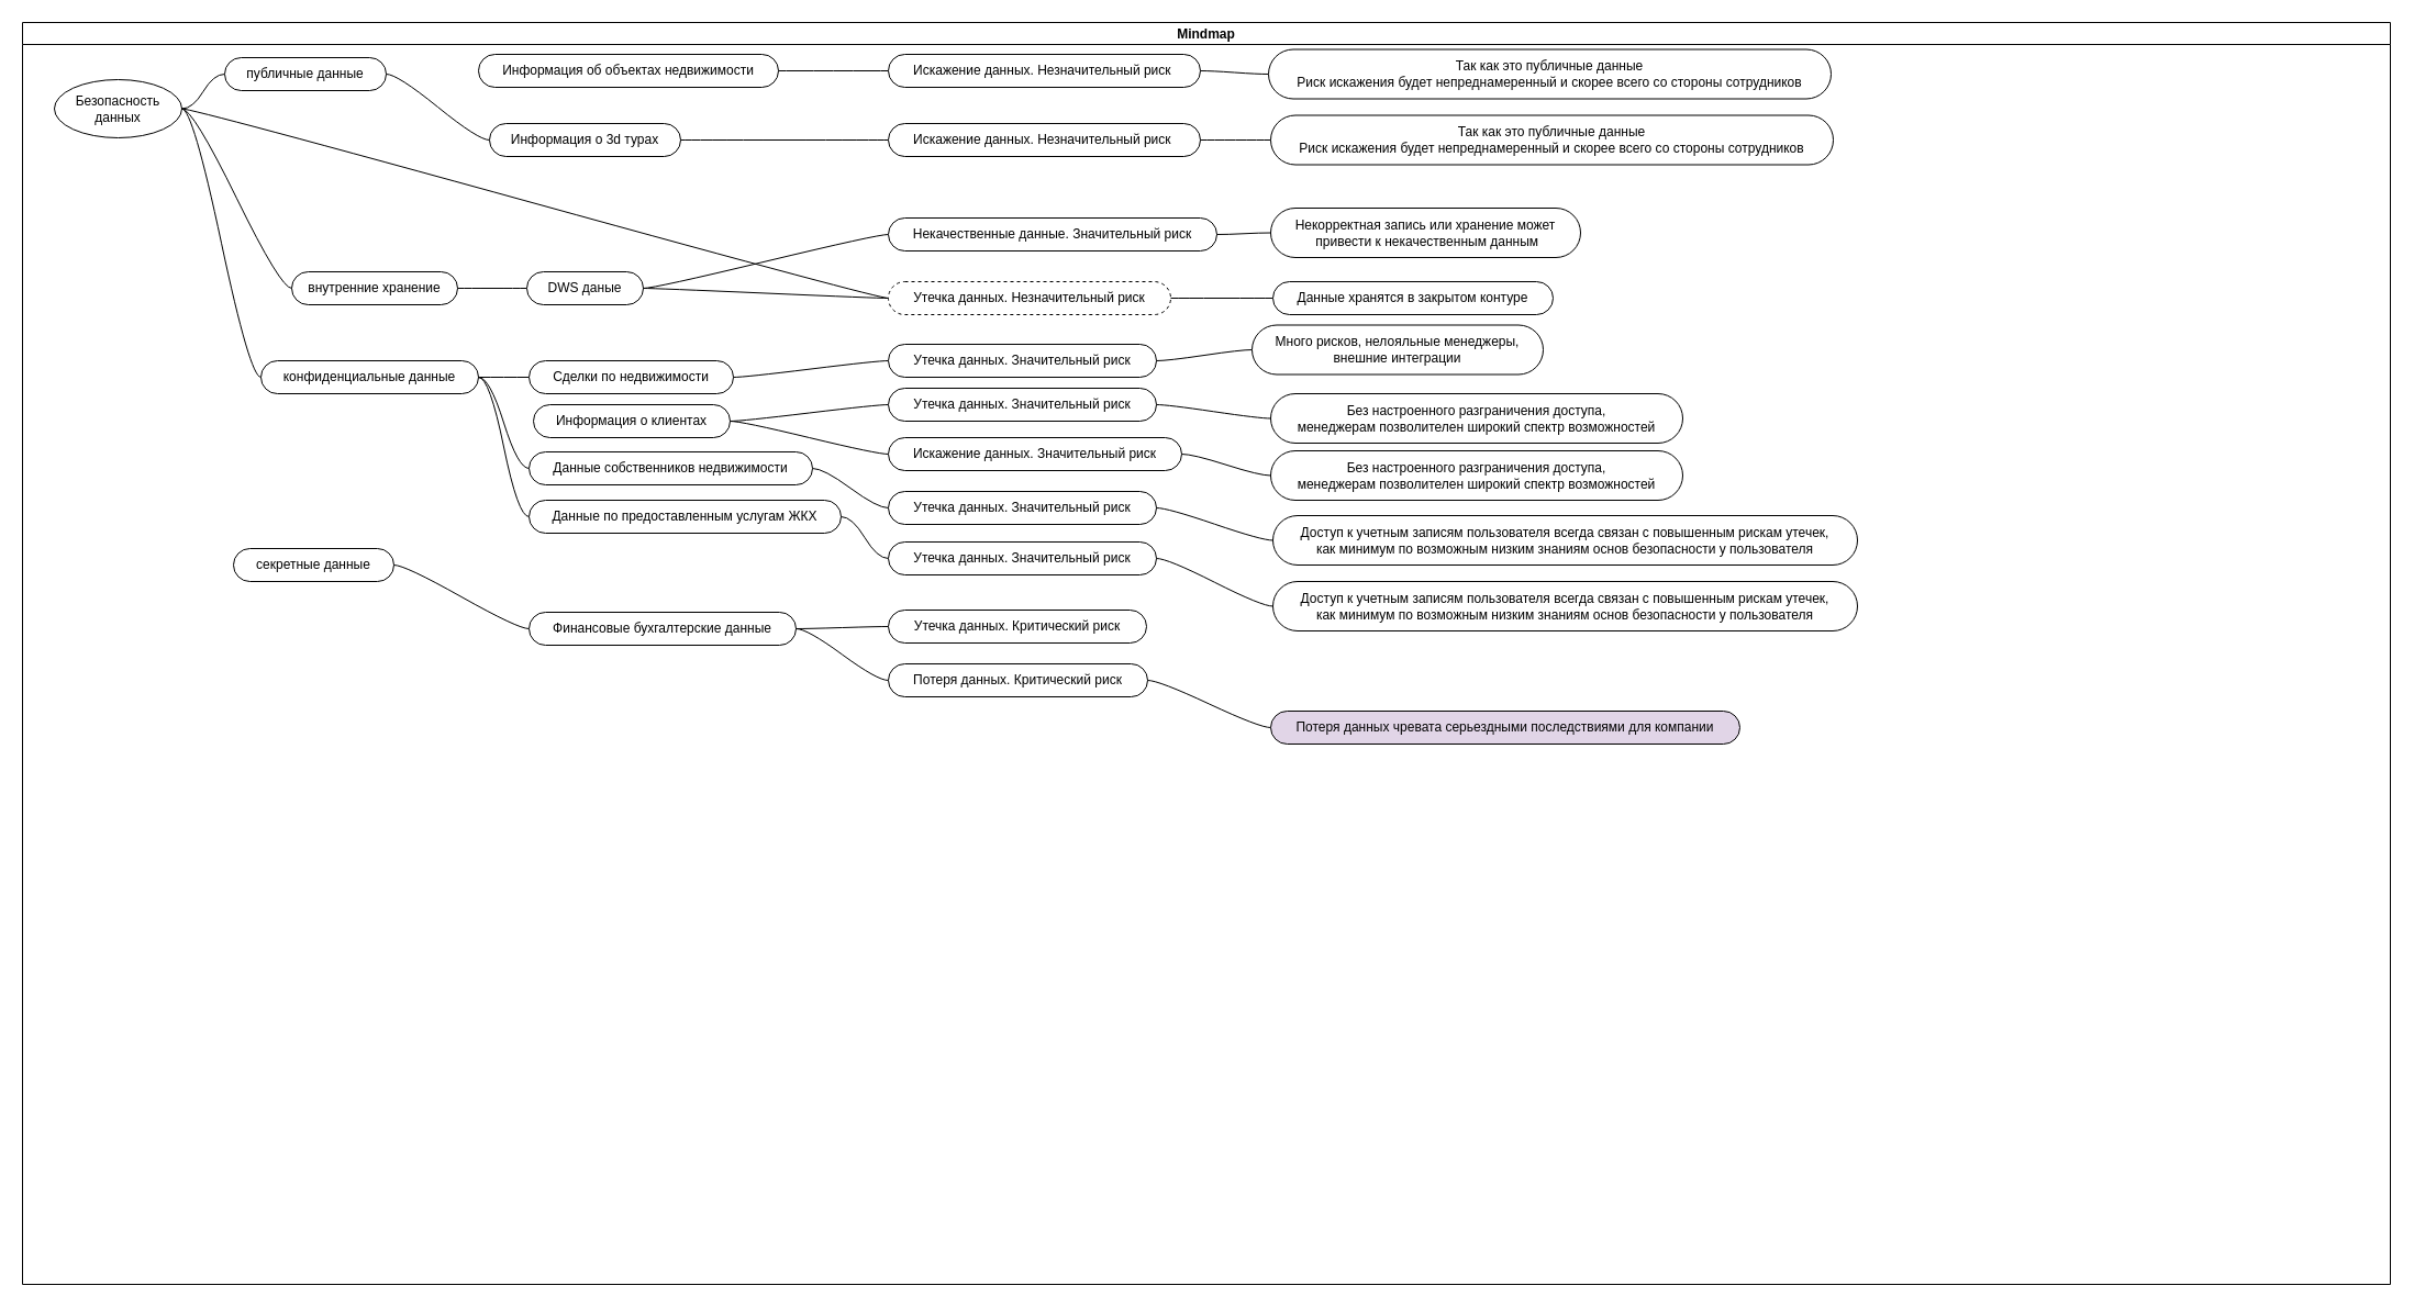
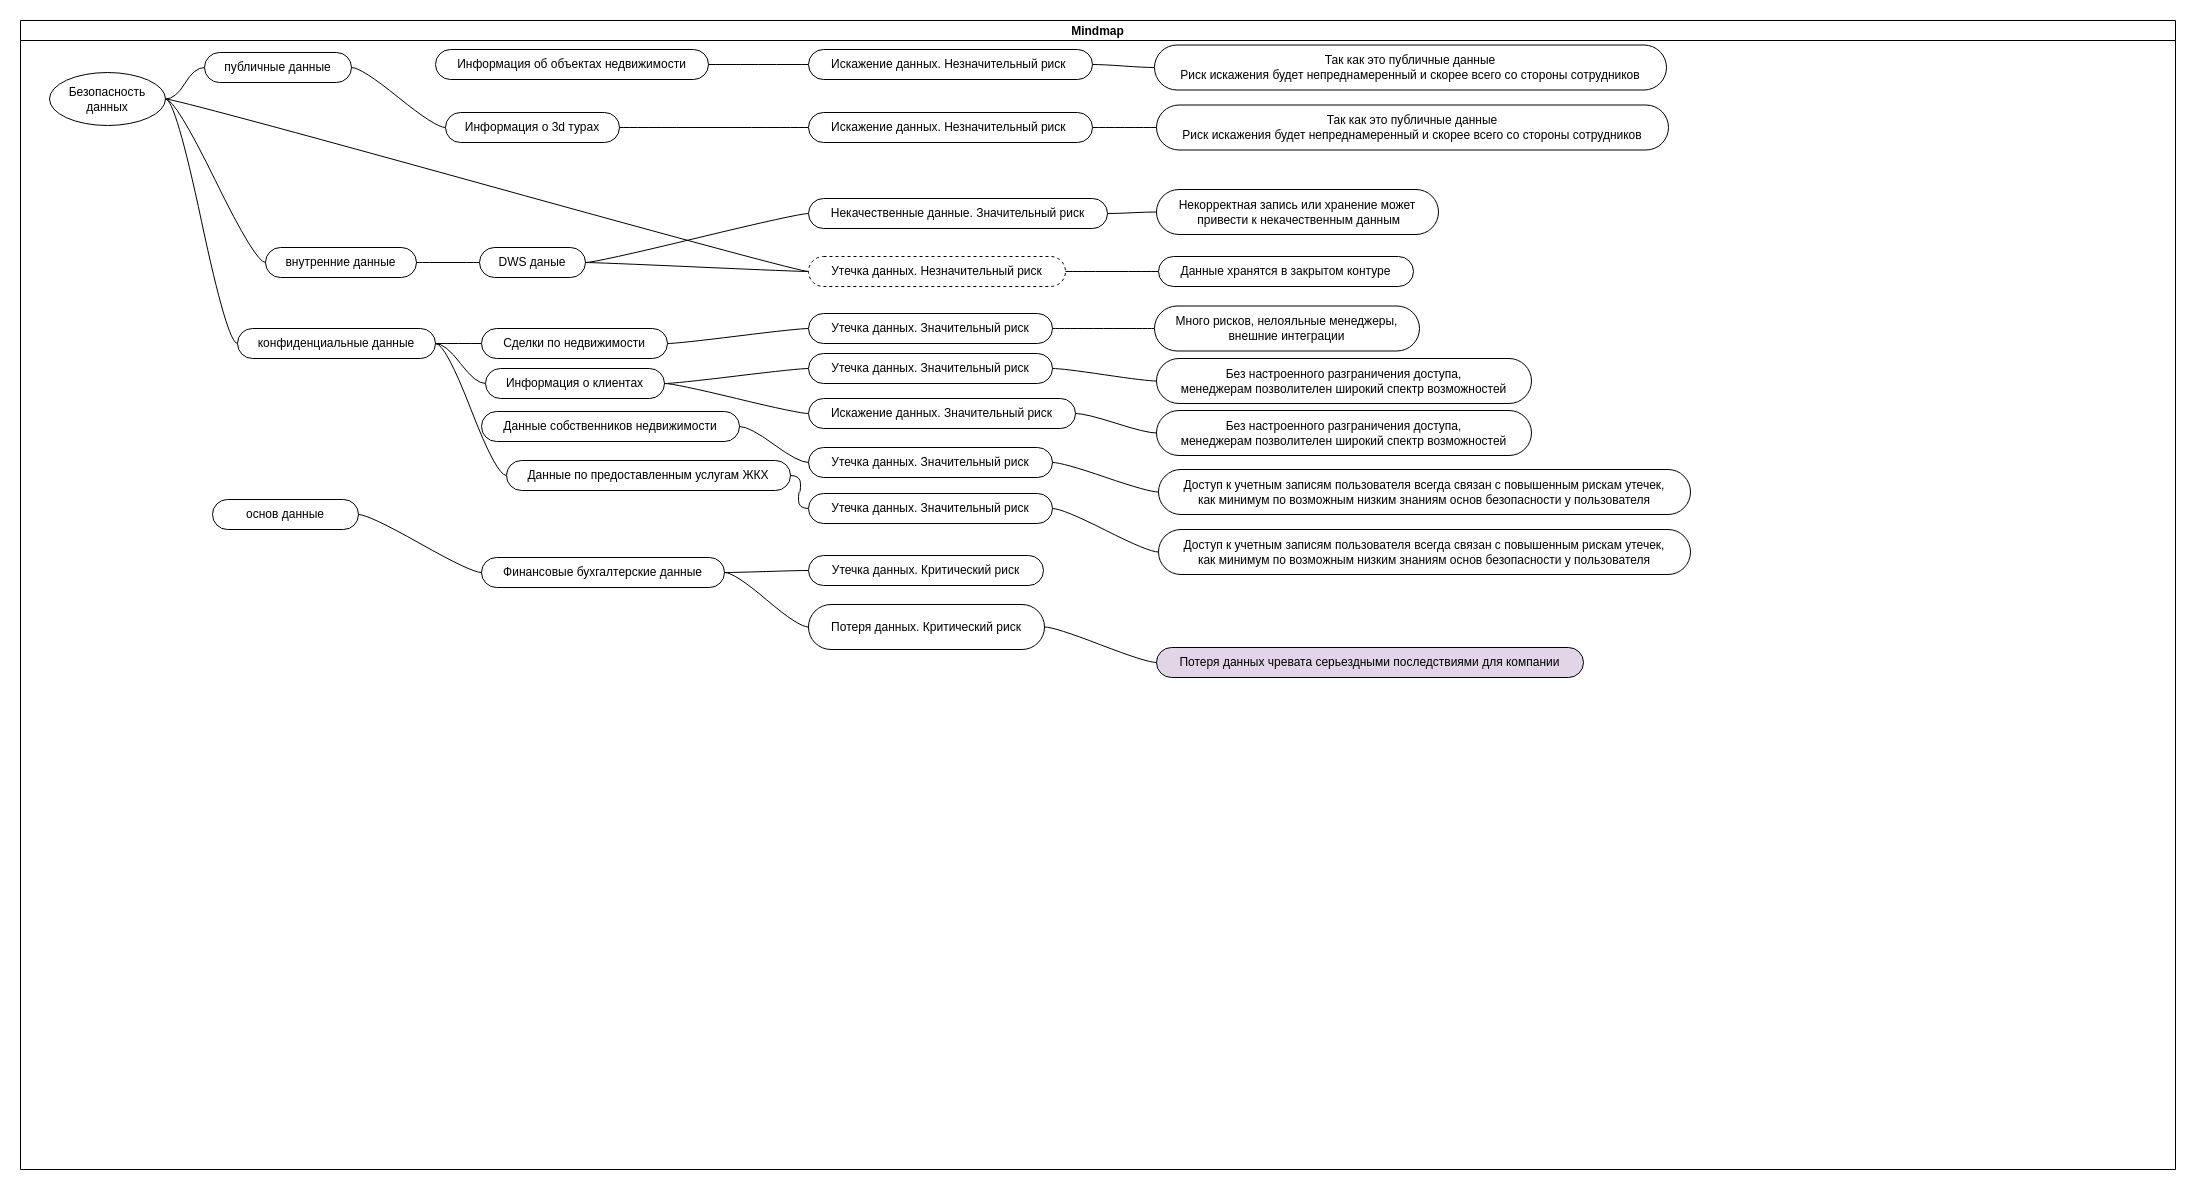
- <mxCell id="6" value="внутренние хранение" style="whiteSpace=wrap;html=1;rounded=1;arcSize=50;align=center;verticalAlign=middle;strokeWidth=1;autosize=1;spacing=4;treeFolding=1;treeMoving=1;newEdgeStyle={&quot;edgeStyle&quot;:&quot;entityRelationEdgeStyle&quot;,&quot;startArrow&quot;:&quot;none&quot;,&quot;endArrow&quot;:&quot;none&quot;,&quot;segment&quot;:10,&quot;curved&quot;:1,&quot;sourcePerimeterSpacing&quot;:0,&quot;targetPerimeterSpacing&quot;:0};" vertex="1" parent="2"><mxGeometry x="245" y="227" width="151" height="30" as="geometry" /></mxCell>
+ <mxCell id="6" value="внутренние данные" style="whiteSpace=wrap;html=1;rounded=1;arcSize=50;align=center;verticalAlign=middle;strokeWidth=1;autosize=1;spacing=4;treeFolding=1;treeMoving=1;newEdgeStyle={&quot;edgeStyle&quot;:&quot;entityRelationEdgeStyle&quot;,&quot;startArrow&quot;:&quot;none&quot;,&quot;endArrow&quot;:&quot;none&quot;,&quot;segment&quot;:10,&quot;curved&quot;:1,&quot;sourcePerimeterSpacing&quot;:0,&quot;targetPerimeterSpacing&quot;:0};" vertex="1" parent="2"><mxGeometry x="245" y="227" width="151" height="30" as="geometry" /></mxCell>
- <mxCell id="58" value="&lt;div&gt;Много рисков, нелояльные менеджеры,&lt;/div&gt;&lt;div&gt;внешние интеграции&lt;/div&gt;" style="whiteSpace=wrap;html=1;rounded=1;arcSize=50;align=center;verticalAlign=middle;strokeWidth=1;autosize=1;spacing=4;treeFolding=1;treeMoving=1;newEdgeStyle={&quot;edgeStyle&quot;:&quot;entityRelationEdgeStyle&quot;,&quot;startArrow&quot;:&quot;none&quot;,&quot;endArrow&quot;:&quot;none&quot;,&quot;segment&quot;:10,&quot;curved&quot;:1,&quot;sourcePerimeterSpacing&quot;:0,&quot;targetPerimeterSpacing&quot;:0};" vertex="1" parent="2"><mxGeometry x="1119" y="275.5" width="265" height="45" as="geometry" /></mxCell>
+ <mxCell id="58" value="&lt;div&gt;Много рисков, нелояльные менеджеры,&lt;/div&gt;&lt;div&gt;внешние интеграции&lt;/div&gt;" style="whiteSpace=wrap;html=1;rounded=1;arcSize=50;align=center;verticalAlign=middle;strokeWidth=1;autosize=1;spacing=4;treeFolding=1;treeMoving=1;newEdgeStyle={&quot;edgeStyle&quot;:&quot;entityRelationEdgeStyle&quot;,&quot;startArrow&quot;:&quot;none&quot;,&quot;endArrow&quot;:&quot;none&quot;,&quot;segment&quot;:10,&quot;curved&quot;:1,&quot;sourcePerimeterSpacing&quot;:0,&quot;targetPerimeterSpacing&quot;:0};" vertex="1" parent="2"><mxGeometry x="1134" y="285.5" width="265" height="45" as="geometry" /></mxCell>
+ <mxCell id="19" value="" style="edgeStyle=entityRelationEdgeStyle;startArrow=none;endArrow=none;segment=10;curved=1;sourcePerimeterSpacing=0;targetPerimeterSpacing=0;rounded=0;exitX=1;exitY=0.5;exitDx=0;exitDy=0;" edge="1" target="20" source="10" parent="2"><mxGeometry relative="1" as="geometry"><mxPoint x="-34" y="714" as="sourcePoint" /></mxGeometry></mxCell>
- <mxCell id="21" value="" style="edgeStyle=entityRelationEdgeStyle;startArrow=none;endArrow=none;segment=10;curved=1;sourcePerimeterSpacing=0;targetPerimeterSpacing=0;rounded=0;exitX=1;exitY=0.5;exitDx=0;exitDy=0;" edge="1" target="22" source="10" parent="2"><mxGeometry relative="1" as="geometry"><mxPoint x="-34" y="714" as="sourcePoint" /></mxGeometry></mxCell>
- <mxCell id="24" value="Данные по предоставленным услугам ЖКХ" style="whiteSpace=wrap;html=1;rounded=1;arcSize=50;align=center;verticalAlign=middle;strokeWidth=1;autosize=1;spacing=4;treeFolding=1;treeMoving=1;newEdgeStyle={&quot;edgeStyle&quot;:&quot;entityRelationEdgeStyle&quot;,&quot;startArrow&quot;:&quot;none&quot;,&quot;endArrow&quot;:&quot;none&quot;,&quot;segment&quot;:10,&quot;curved&quot;:1,&quot;sourcePerimeterSpacing&quot;:0,&quot;targetPerimeterSpacing&quot;:0};" vertex="1" parent="2"><mxGeometry x="461" y="435" width="284" height="30" as="geometry" /></mxCell>
+ <mxCell id="24" value="Данные по предоставленным услугам ЖКХ" style="whiteSpace=wrap;html=1;rounded=1;arcSize=50;align=center;verticalAlign=middle;strokeWidth=1;autosize=1;spacing=4;treeFolding=1;treeMoving=1;newEdgeStyle={&quot;edgeStyle&quot;:&quot;entityRelationEdgeStyle&quot;,&quot;startArrow&quot;:&quot;none&quot;,&quot;endArrow&quot;:&quot;none&quot;,&quot;segment&quot;:10,&quot;curved&quot;:1,&quot;sourcePerimeterSpacing&quot;:0,&quot;targetPerimeterSpacing&quot;:0};" vertex="1" parent="2"><mxGeometry x="486" y="440" width="284" height="30" as="geometry" /></mxCell>
- <mxCell id="8" value="секретные данные" style="whiteSpace=wrap;html=1;rounded=1;arcSize=50;align=center;verticalAlign=middle;strokeWidth=1;autosize=1;spacing=4;treeFolding=1;treeMoving=1;newEdgeStyle={&quot;edgeStyle&quot;:&quot;entityRelationEdgeStyle&quot;,&quot;startArrow&quot;:&quot;none&quot;,&quot;endArrow&quot;:&quot;none&quot;,&quot;segment&quot;:10,&quot;curved&quot;:1,&quot;sourcePerimeterSpacing&quot;:0,&quot;targetPerimeterSpacing&quot;:0};" vertex="1" parent="2"><mxGeometry x="192" y="479" width="146" height="30" as="geometry" /></mxCell>
+ <mxCell id="8" value="основ данные" style="whiteSpace=wrap;html=1;rounded=1;arcSize=50;align=center;verticalAlign=middle;strokeWidth=1;autosize=1;spacing=4;treeFolding=1;treeMoving=1;newEdgeStyle={&quot;edgeStyle&quot;:&quot;entityRelationEdgeStyle&quot;,&quot;startArrow&quot;:&quot;none&quot;,&quot;endArrow&quot;:&quot;none&quot;,&quot;segment&quot;:10,&quot;curved&quot;:1,&quot;sourcePerimeterSpacing&quot;:0,&quot;targetPerimeterSpacing&quot;:0};" vertex="1" parent="2"><mxGeometry x="192" y="479" width="146" height="30" as="geometry" /></mxCell>
- <mxCell id="48" value="Потеря данных. Критический риск" style="whiteSpace=wrap;html=1;rounded=1;arcSize=50;align=center;verticalAlign=middle;strokeWidth=1;autosize=1;spacing=4;treeFolding=1;treeMoving=1;newEdgeStyle={&quot;edgeStyle&quot;:&quot;entityRelationEdgeStyle&quot;,&quot;startArrow&quot;:&quot;none&quot;,&quot;endArrow&quot;:&quot;none&quot;,&quot;segment&quot;:10,&quot;curved&quot;:1,&quot;sourcePerimeterSpacing&quot;:0,&quot;targetPerimeterSpacing&quot;:0};" vertex="1" parent="2"><mxGeometry x="788" y="584" width="236" height="30" as="geometry" /></mxCell>
+ <mxCell id="48" value="Потеря данных. Критический риск" style="whiteSpace=wrap;html=1;rounded=1;arcSize=50;align=center;verticalAlign=middle;strokeWidth=1;autosize=1;spacing=4;treeFolding=1;treeMoving=1;newEdgeStyle={&quot;edgeStyle&quot;:&quot;entityRelationEdgeStyle&quot;,&quot;startArrow&quot;:&quot;none&quot;,&quot;endArrow&quot;:&quot;none&quot;,&quot;segment&quot;:10,&quot;curved&quot;:1,&quot;sourcePerimeterSpacing&quot;:0,&quot;targetPerimeterSpacing&quot;:0};" vertex="1" parent="2"><mxGeometry x="788" y="584" width="236" height="45" as="geometry" /></mxCell>
